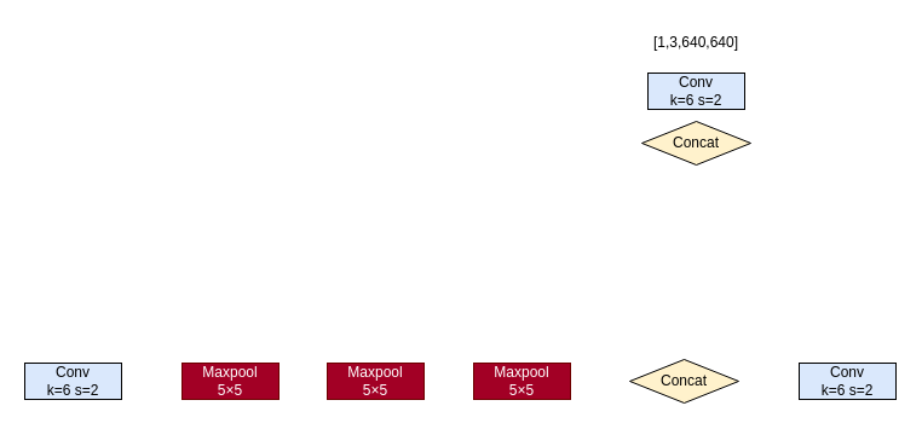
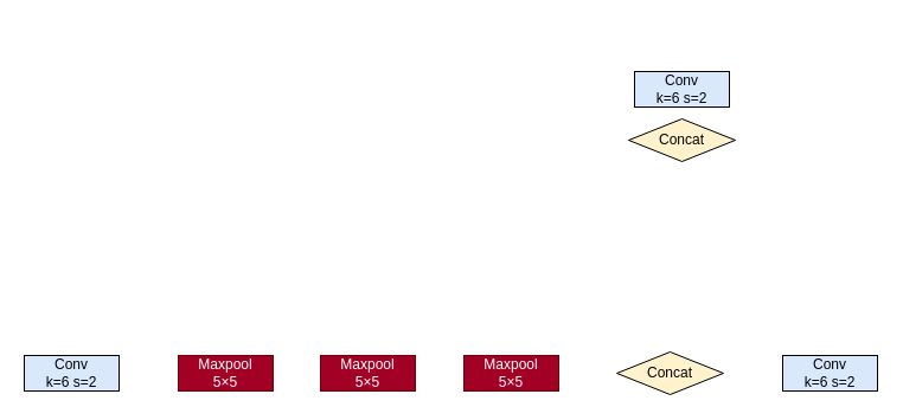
- <mxCell id="2" value="[1,3,640,640]" style="rounded=0;whiteSpace=wrap;html=1;fillColor=none;strokeColor=none;" vertex="1" parent="1"><mxGeometry x="515" y="20" width="120" height="30" as="geometry" /></mxCell>
